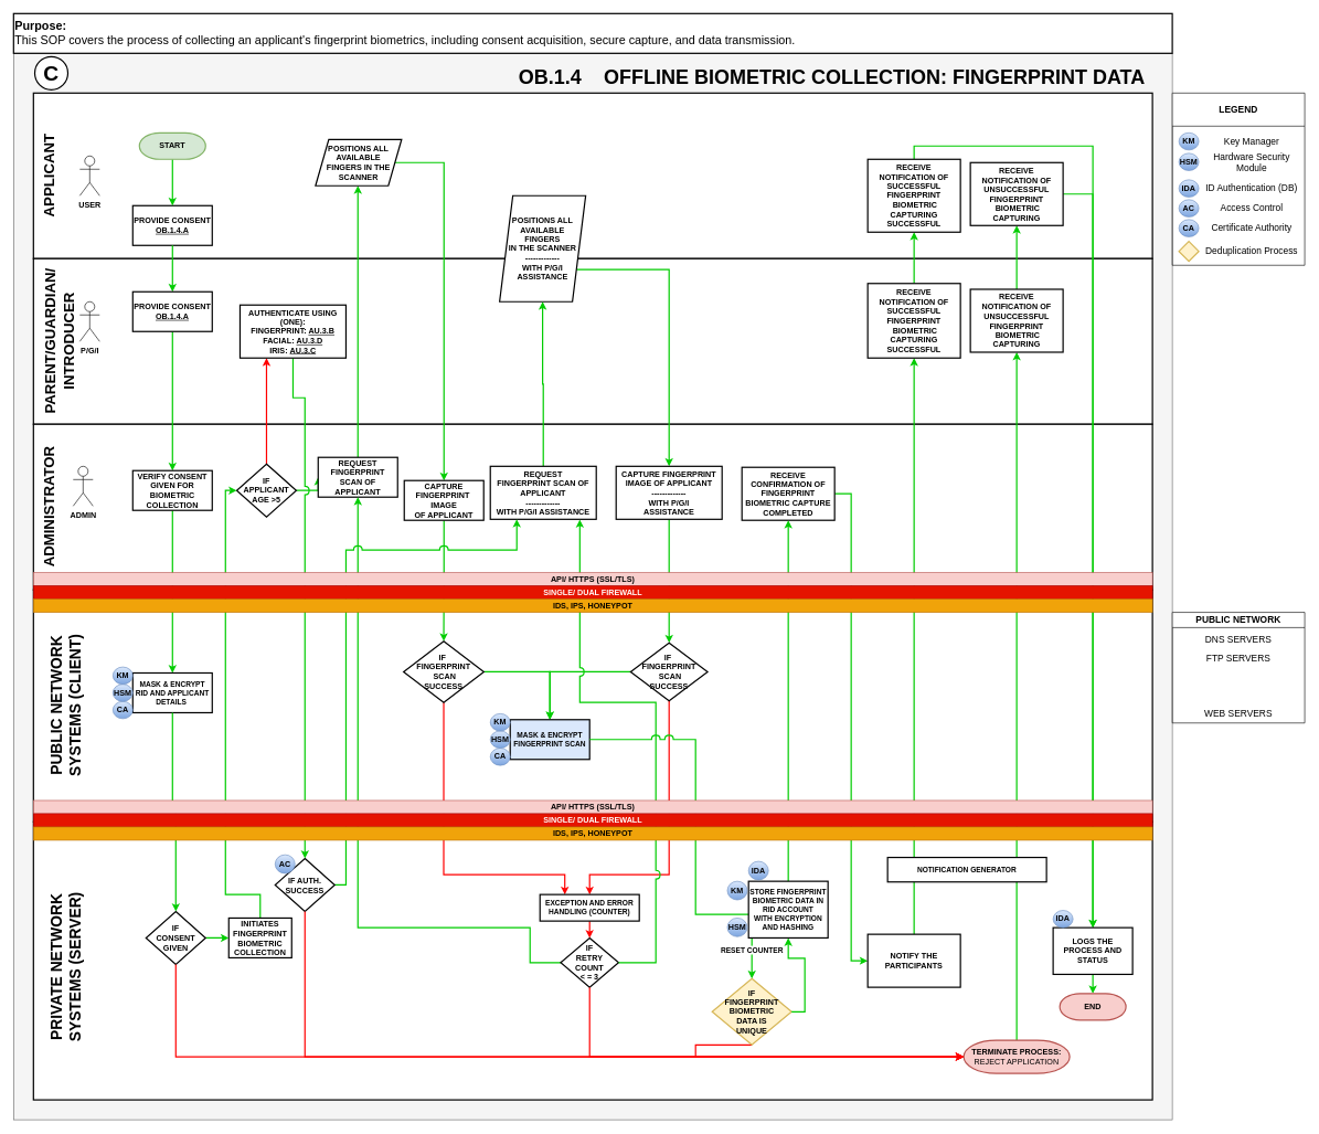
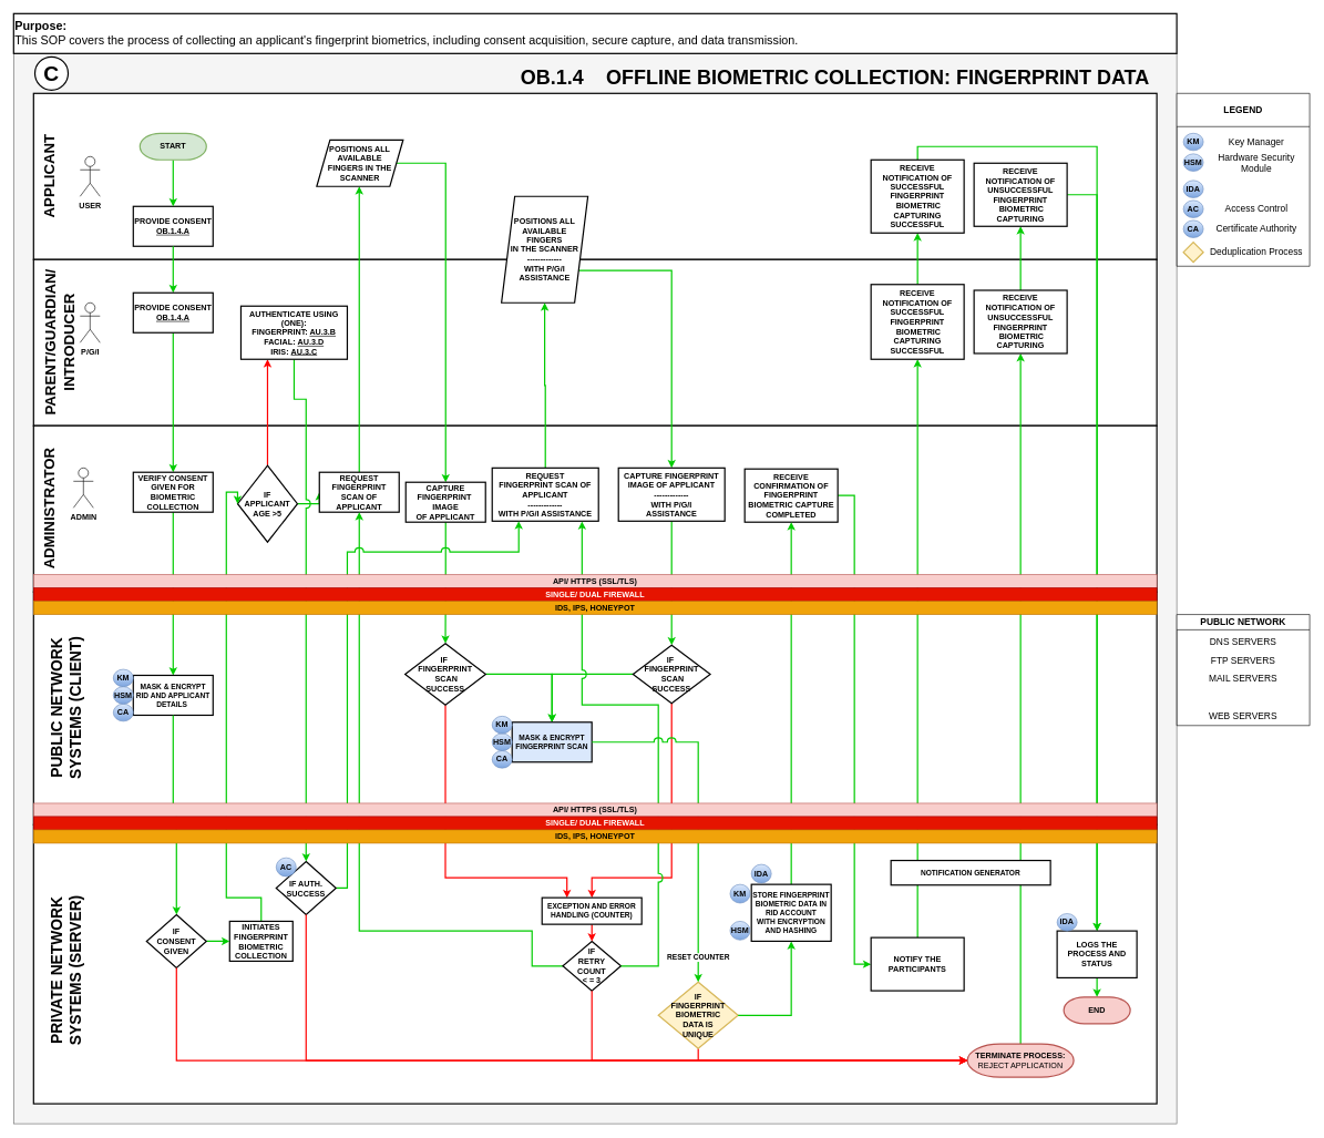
- <mxCell id="108" value="ID Authentication (DB)" style="text;html=1;strokeColor=none;fillColor=none;align=center;verticalAlign=middle;whiteSpace=wrap;rounded=0;fontSize=14;" parent="102" vertex="1"><mxGeometry x="40" y="130" width="160" height="28" as="geometry" /></mxCell>
- <mxCell id="22" value="REQUEST FINGERPRINT SCAN OF APPLICANT" style="rounded=0;whiteSpace=wrap;html=1;fontStyle=1;strokeWidth=2;" parent="1" vertex="1"><mxGeometry x="480" y="690" width="120" height="60" as="geometry" /></mxCell>
+ <mxCell id="22" value="REQUEST FINGERPRINT SCAN OF APPLICANT" style="rounded=0;whiteSpace=wrap;html=1;fontStyle=1;strokeWidth=2;" parent="1" vertex="1"><mxGeometry x="480" y="710" width="120" height="60" as="geometry" /></mxCell>
- <mxCell id="20" value="IF&lt;br&gt;APPLICANT AGE &amp;gt;5" style="rounded=0;whiteSpace=wrap;html=1;fontStyle=1;strokeWidth=2;shape=rhombus;perimeter=rhombusPerimeter;" parent="1" vertex="1"><mxGeometry x="357" y="700" width="90" height="80" as="geometry" /></mxCell>
+ <mxCell id="20" value="IF&lt;br&gt;APPLICANT AGE &amp;gt;5" style="rounded=0;whiteSpace=wrap;html=1;fontStyle=1;strokeWidth=2;shape=rhombus;perimeter=rhombusPerimeter;" parent="1" vertex="1"><mxGeometry x="357" y="700" width="90" height="115" as="geometry" /></mxCell>
+ <mxCell id="58" value="MAIL SERVERS" style="text;html=1;strokeColor=none;fillColor=none;align=center;verticalAlign=middle;whiteSpace=wrap;rounded=0;fontSize=14;" parent="55" vertex="1"><mxGeometry y="83" width="200" height="28" as="geometry" /></mxCell>
- <mxCell id="42" value="IF&lt;br&gt;FINGERPRINT&lt;br&gt;BIOMETRIC&lt;br&gt;DATA IS &lt;br&gt;UNIQUE" style="rounded=0;whiteSpace=wrap;html=1;fontStyle=1;strokeWidth=2;shape=rhombus;perimeter=rhombusPerimeter;fillColor=#fff2cc;strokeColor=#d6b656;" parent="1" vertex="1"><mxGeometry x="1075" y="1477" width="120" height="100" as="geometry" /></mxCell>
+ <mxCell id="42" value="IF&lt;br&gt;FINGERPRINT&lt;br&gt;BIOMETRIC&lt;br&gt;DATA IS &lt;br&gt;UNIQUE" style="rounded=0;whiteSpace=wrap;html=1;fontStyle=1;strokeWidth=2;shape=rhombus;perimeter=rhombusPerimeter;fillColor=#fff2cc;strokeColor=#d6b656;" parent="1" vertex="1"><mxGeometry x="990" y="1477" width="120" height="100" as="geometry" /></mxCell>
